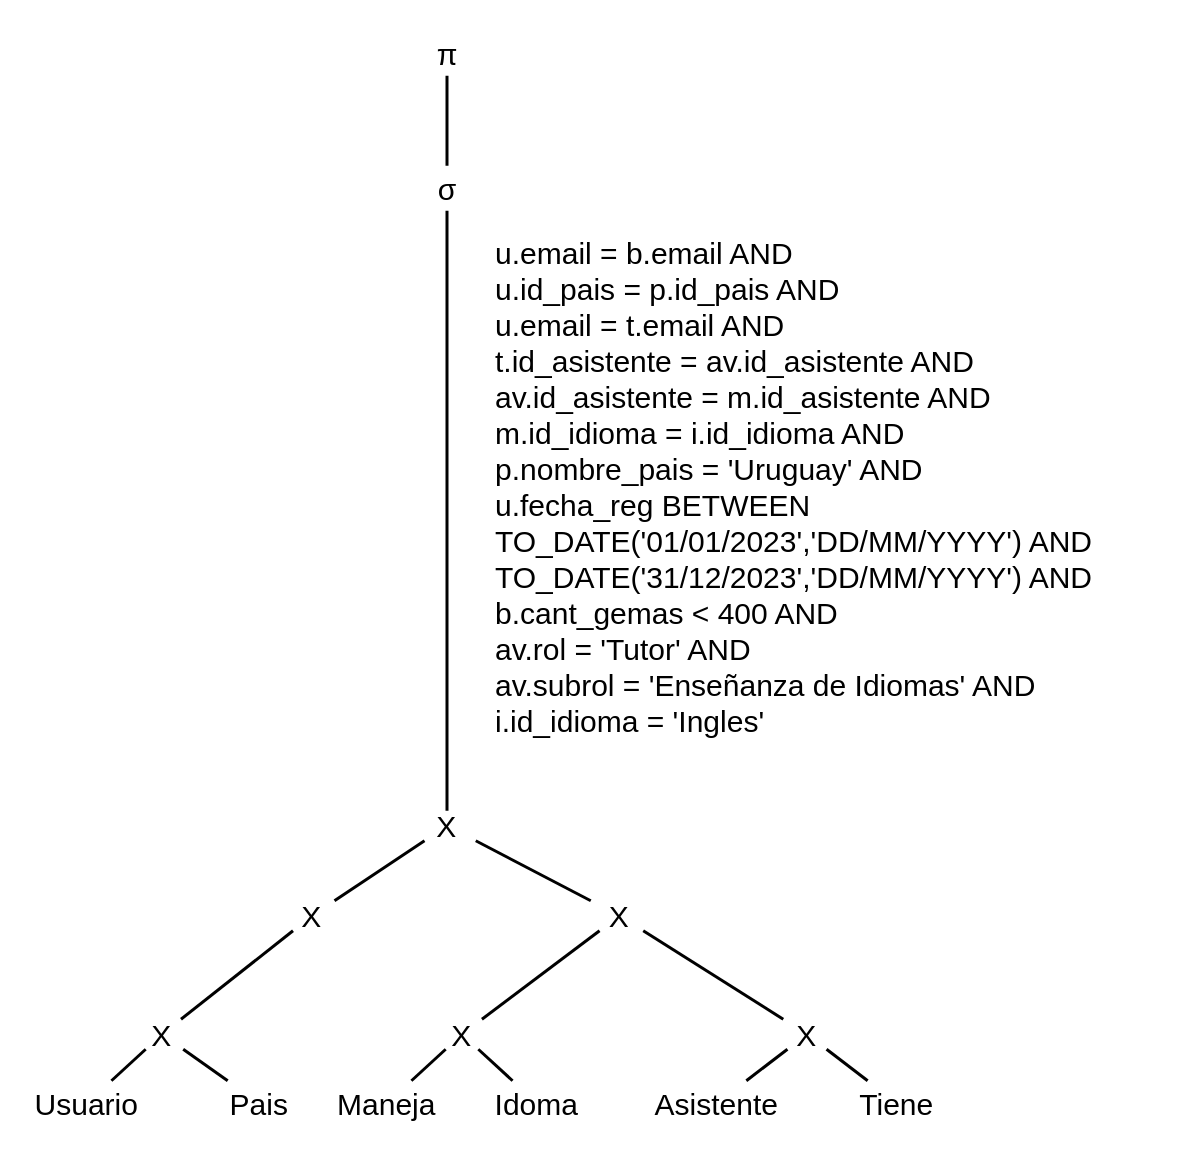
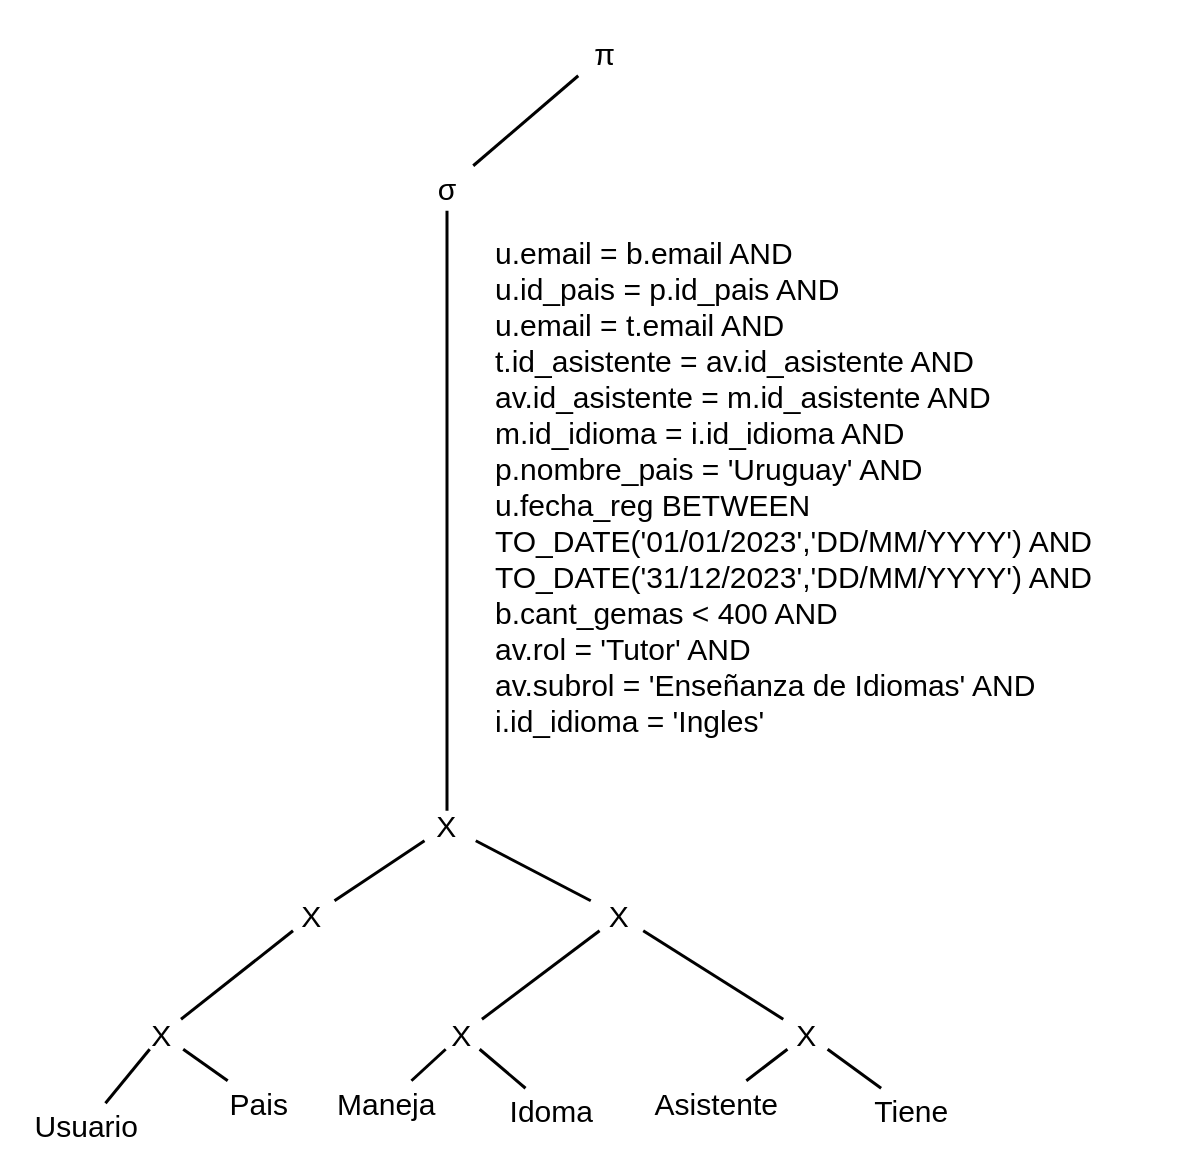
- <mxCell id="29" value="π " style="text;html=1;align=center;verticalAlign=middle;whiteSpace=wrap;rounded=0;labelBackgroundColor=none;fontFamily=Helvetica;fontSize=20;" parent="1" vertex="1"><mxGeometry x="267.5" y="20" width="60" height="30" as="geometry" /></mxCell>
+ <mxCell id="29" value="π " style="text;html=1;align=center;verticalAlign=middle;whiteSpace=wrap;rounded=0;labelBackgroundColor=none;fontFamily=Helvetica;fontSize=20;" parent="1" vertex="1"><mxGeometry x="372.5" y="20" width="60" height="30" as="geometry" /></mxCell>
- <mxCell id="11" value="Usuario" style="text;html=1;align=center;verticalAlign=middle;whiteSpace=wrap;rounded=0;fontSize=20;" parent="1" vertex="1"><mxGeometry x="20" y="720" width="75" height="30" as="geometry" /></mxCell>
+ <mxCell id="11" value="Usuario" style="text;html=1;align=center;verticalAlign=middle;whiteSpace=wrap;rounded=0;fontSize=20;" parent="1" vertex="1"><mxGeometry x="20" y="735" width="75" height="30" as="geometry" /></mxCell>
- <mxCell id="3" value="Idoma" style="text;html=1;align=center;verticalAlign=middle;whiteSpace=wrap;rounded=0;fontSize=20;" parent="1" vertex="1"><mxGeometry x="320" y="720" width="75" height="30" as="geometry" /></mxCell>
+ <mxCell id="3" value="Idoma" style="text;html=1;align=center;verticalAlign=middle;whiteSpace=wrap;rounded=0;fontSize=20;" parent="1" vertex="1"><mxGeometry x="330" y="725" width="75" height="30" as="geometry" /></mxCell>
- <mxCell id="9" value="Tiene" style="text;html=1;align=center;verticalAlign=middle;whiteSpace=wrap;rounded=0;fontSize=20;" parent="1" vertex="1"><mxGeometry x="560" y="720" width="75" height="30" as="geometry" /></mxCell>
+ <mxCell id="9" value="Tiene" style="text;html=1;align=center;verticalAlign=middle;whiteSpace=wrap;rounded=0;fontSize=20;" parent="1" vertex="1"><mxGeometry x="570" y="725" width="75" height="30" as="geometry" /></mxCell>
